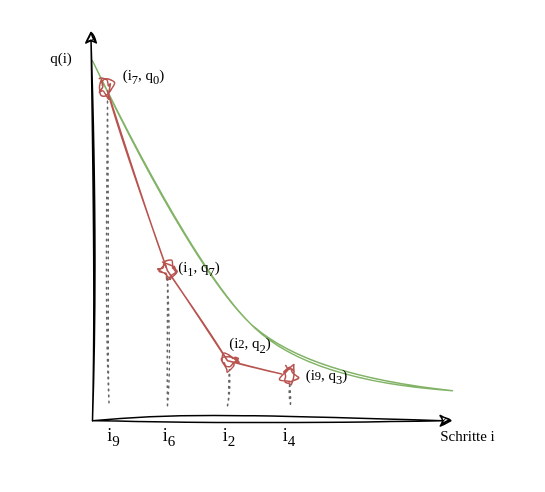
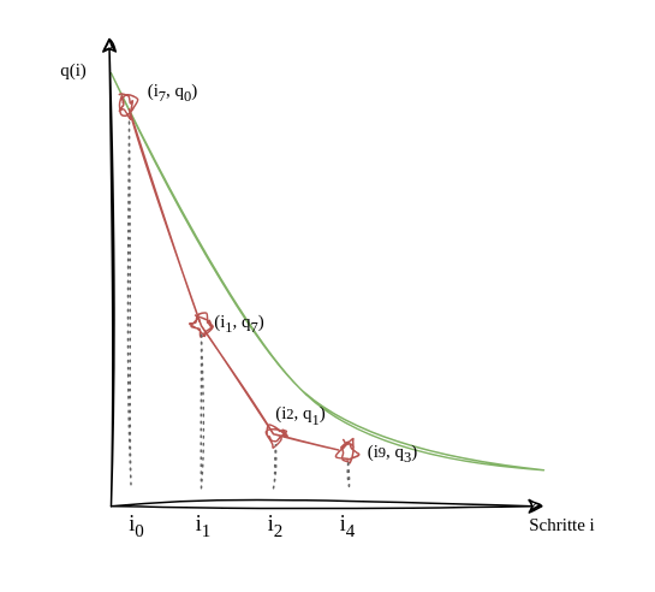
- <mxCell id="22" value="(i&lt;span style=&quot;font-size: 8.333px;&quot;&gt;2&lt;/span&gt;, q&lt;sub&gt;2&lt;/sub&gt;)" style="text;html=1;align=center;verticalAlign=middle;resizable=0;points=[];autosize=1;strokeColor=none;fillColor=none;fontSize=10;fontFamily=Tahoma;" vertex="1" parent="1"><mxGeometry x="141" y="215" width="50" height="30" as="geometry" /></mxCell>
+ <mxCell id="22" value="(i&lt;span style=&quot;font-size: 8.333px;&quot;&gt;2&lt;/span&gt;, q&lt;sub&gt;1&lt;/sub&gt;)" style="text;html=1;align=center;verticalAlign=middle;resizable=0;points=[];autosize=1;strokeColor=none;fillColor=none;fontSize=10;fontFamily=Tahoma;" vertex="1" parent="1"><mxGeometry x="141" y="215" width="50" height="30" as="geometry" /></mxCell>
- <mxCell id="11" value="i&lt;sub&gt;9&lt;/sub&gt;" style="text;html=1;align=center;verticalAlign=middle;resizable=0;points=[];autosize=1;strokeColor=none;fillColor=none;fontFamily=Tahoma;" vertex="1" parent="1"><mxGeometry x="60" y="276" width="30" height="30" as="geometry" /></mxCell>
+ <mxCell id="11" value="i&lt;sub&gt;0&lt;/sub&gt;" style="text;html=1;align=center;verticalAlign=middle;resizable=0;points=[];autosize=1;strokeColor=none;fillColor=none;fontFamily=Tahoma;" vertex="1" parent="1"><mxGeometry x="60" y="276" width="30" height="30" as="geometry" /></mxCell>
- <mxCell id="12" value="i&lt;sub style=&quot;&quot;&gt;&lt;font style=&quot;font-size: 10px;&quot;&gt;6&lt;/font&gt;&lt;/sub&gt;" style="text;html=1;align=center;verticalAlign=middle;resizable=0;points=[];autosize=1;strokeColor=none;fillColor=none;fontFamily=Tahoma;" vertex="1" parent="1"><mxGeometry x="97" y="276" width="30" height="30" as="geometry" /></mxCell>
+ <mxCell id="12" value="i&lt;sub style=&quot;&quot;&gt;&lt;font style=&quot;font-size: 10px;&quot;&gt;1&lt;/font&gt;&lt;/sub&gt;" style="text;html=1;align=center;verticalAlign=middle;resizable=0;points=[];autosize=1;strokeColor=none;fillColor=none;fontFamily=Tahoma;" vertex="1" parent="1"><mxGeometry x="97" y="276" width="30" height="30" as="geometry" /></mxCell>
